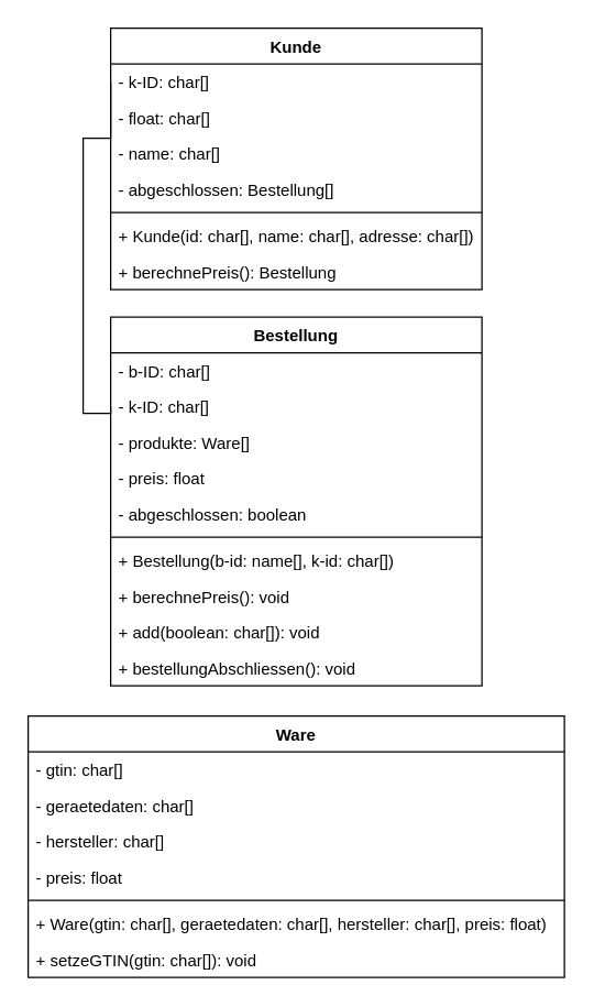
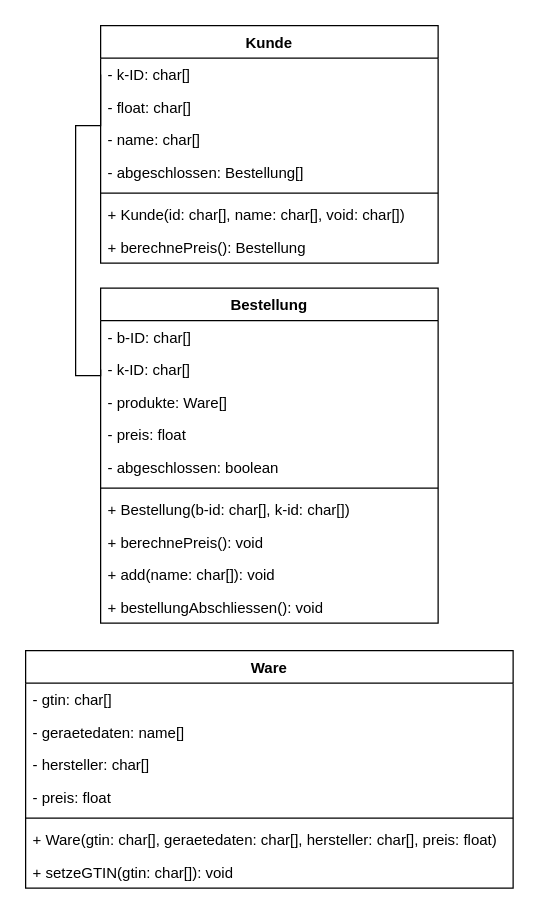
- <mxCell id="16" value="+ Kunde(id: char[], name: char[], adresse: char[])" style="text;strokeColor=none;fillColor=none;align=left;verticalAlign=top;spacingLeft=4;spacingRight=4;overflow=hidden;rotatable=0;points=[[0,0.5],[1,0.5]];portConstraint=eastwest;whiteSpace=wrap;html=1;" vertex="1" parent="10"><mxGeometry y="138" width="270" height="26" as="geometry" /></mxCell>
+ <mxCell id="16" value="+ Kunde(id: char[], name: char[], void: char[])" style="text;strokeColor=none;fillColor=none;align=left;verticalAlign=top;spacingLeft=4;spacingRight=4;overflow=hidden;rotatable=0;points=[[0,0.5],[1,0.5]];portConstraint=eastwest;whiteSpace=wrap;html=1;" vertex="1" parent="10"><mxGeometry y="138" width="270" height="26" as="geometry" /></mxCell>
- <mxCell id="25" value="+ Bestellung(b-id: name[], k-id: char[])" style="text;strokeColor=none;fillColor=none;align=left;verticalAlign=top;spacingLeft=4;spacingRight=4;overflow=hidden;rotatable=0;points=[[0,0.5],[1,0.5]];portConstraint=eastwest;whiteSpace=wrap;html=1;" vertex="1" parent="18"><mxGeometry y="164" width="270" height="26" as="geometry" /></mxCell>
+ <mxCell id="25" value="+ Bestellung(b-id: char[], k-id: char[])" style="text;strokeColor=none;fillColor=none;align=left;verticalAlign=top;spacingLeft=4;spacingRight=4;overflow=hidden;rotatable=0;points=[[0,0.5],[1,0.5]];portConstraint=eastwest;whiteSpace=wrap;html=1;" vertex="1" parent="18"><mxGeometry y="164" width="270" height="26" as="geometry" /></mxCell>
- <mxCell id="27" value="+ add(boolean: char[]): void" style="text;strokeColor=none;fillColor=none;align=left;verticalAlign=top;spacingLeft=4;spacingRight=4;overflow=hidden;rotatable=0;points=[[0,0.5],[1,0.5]];portConstraint=eastwest;whiteSpace=wrap;html=1;" vertex="1" parent="18"><mxGeometry y="216" width="270" height="26" as="geometry" /></mxCell>
+ <mxCell id="27" value="+ add(name: char[]): void" style="text;strokeColor=none;fillColor=none;align=left;verticalAlign=top;spacingLeft=4;spacingRight=4;overflow=hidden;rotatable=0;points=[[0,0.5],[1,0.5]];portConstraint=eastwest;whiteSpace=wrap;html=1;" vertex="1" parent="18"><mxGeometry y="216" width="270" height="26" as="geometry" /></mxCell>
- <mxCell id="4" value="- geraetedaten: char[]" style="text;strokeColor=none;fillColor=none;align=left;verticalAlign=top;spacingLeft=4;spacingRight=4;overflow=hidden;rotatable=0;points=[[0,0.5],[1,0.5]];portConstraint=eastwest;whiteSpace=wrap;html=1;" vertex="1" parent="2"><mxGeometry y="52" width="390" height="26" as="geometry" /></mxCell>
+ <mxCell id="4" value="- geraetedaten: name[]" style="text;strokeColor=none;fillColor=none;align=left;verticalAlign=top;spacingLeft=4;spacingRight=4;overflow=hidden;rotatable=0;points=[[0,0.5],[1,0.5]];portConstraint=eastwest;whiteSpace=wrap;html=1;" vertex="1" parent="2"><mxGeometry y="52" width="390" height="26" as="geometry" /></mxCell>
